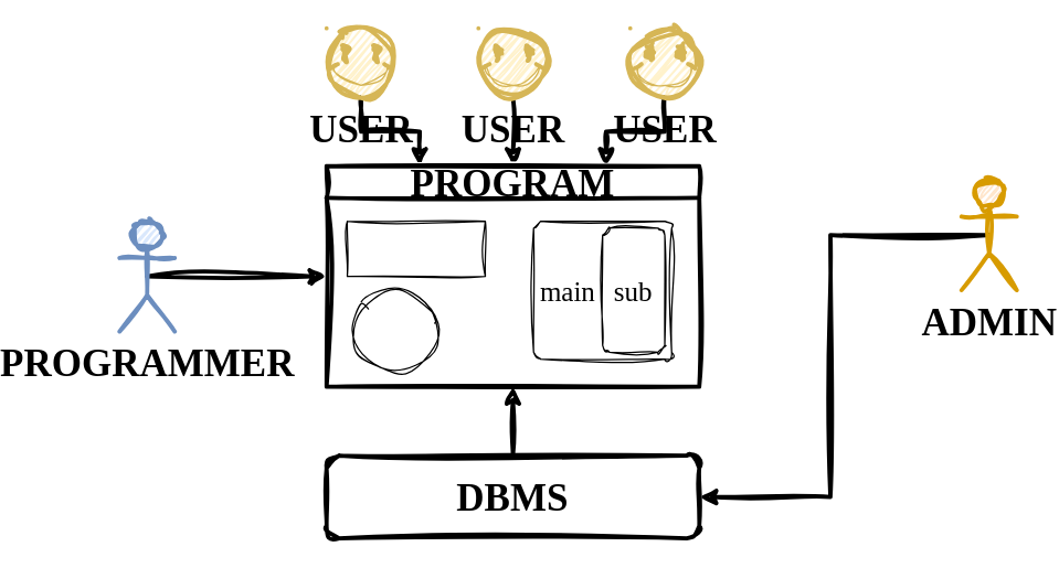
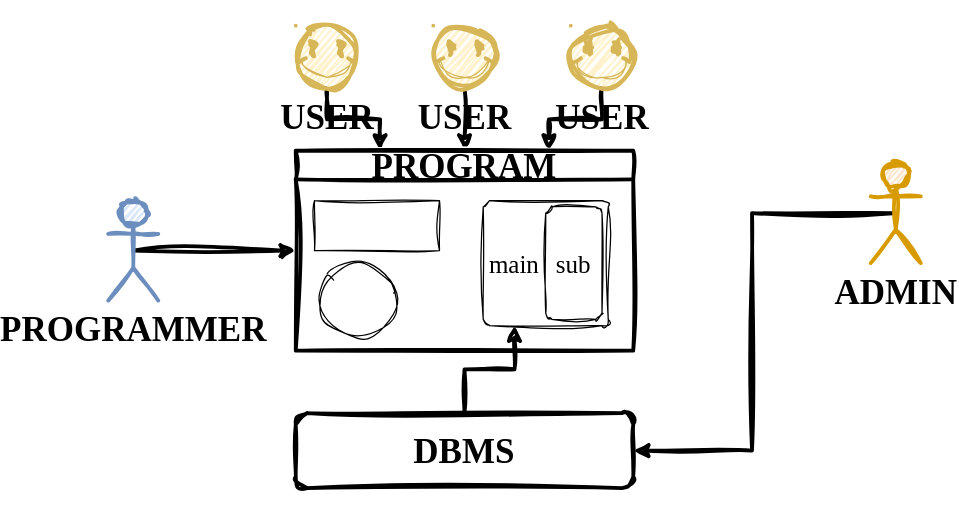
- <mxCell id="18" style="edgeStyle=orthogonalEdgeStyle;rounded=0;sketch=1;hachureGap=4;jiggle=2;curveFitting=1;orthogonalLoop=1;jettySize=auto;html=1;exitX=0.5;exitY=0;exitDx=0;exitDy=0;entryX=0.5;entryY=1;entryDx=0;entryDy=0;fontFamily=Architects Daughter;fontSource=https%3A%2F%2Ffonts.googleapis.com%2Fcss%3Ffamily%3DArchitects%2BDaughter;fontSize=16;strokeWidth=3;" edge="1" parent="1" source="19" target="10"><mxGeometry relative="1" as="geometry" /></mxCell>
+ <mxCell id="18" style="edgeStyle=orthogonalEdgeStyle;rounded=0;sketch=1;hachureGap=4;jiggle=2;curveFitting=1;orthogonalLoop=1;jettySize=auto;html=1;exitX=0.5;exitY=0;exitDx=0;exitDy=0;fontFamily=Architects Daughter;fontSource=https%3A%2F%2Ffonts.googleapis.com%2Fcss%3Ffamily%3DArchitects%2BDaughter;fontSize=16;strokeWidth=3;" edge="1" parent="1" source="19" target="13"><mxGeometry relative="1" as="geometry" /></mxCell>
